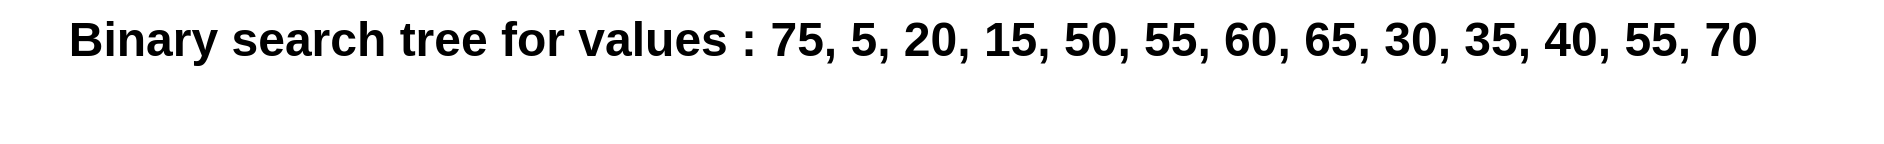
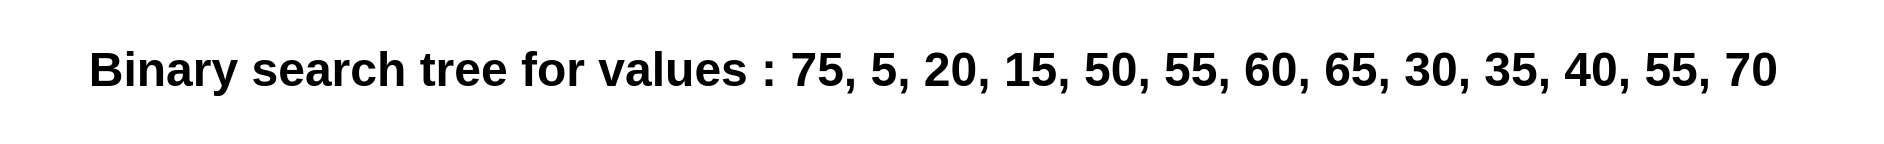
- <mxCell id="2" value="&lt;font style=&quot;font-size: 24px;&quot;&gt;&lt;b style=&quot;&quot;&gt;Binary search tree for values :&amp;nbsp;75, 5, 20, 15, 50, 55, 60, 65, 30, 35, 40, 55, 70&amp;nbsp;&lt;/b&gt;&lt;/font&gt;" style="text;html=1;strokeColor=none;fillColor=none;align=center;verticalAlign=middle;whiteSpace=wrap;rounded=0;" vertex="1" parent="1"><mxGeometry x="10" y="5" width="900" height="30" as="geometry" /></mxCell>
+ <mxCell id="2" value="&lt;font style=&quot;font-size: 24px;&quot;&gt;&lt;b style=&quot;&quot;&gt;Binary search tree for values :&amp;nbsp;75, 5, 20, 15, 50, 55, 60, 65, 30, 35, 40, 55, 70&amp;nbsp;&lt;/b&gt;&lt;/font&gt;" style="text;html=1;strokeColor=none;fillColor=none;align=center;verticalAlign=middle;whiteSpace=wrap;rounded=0;" vertex="1" parent="1"><mxGeometry x="20" y="20" width="900" height="30" as="geometry" /></mxCell>
